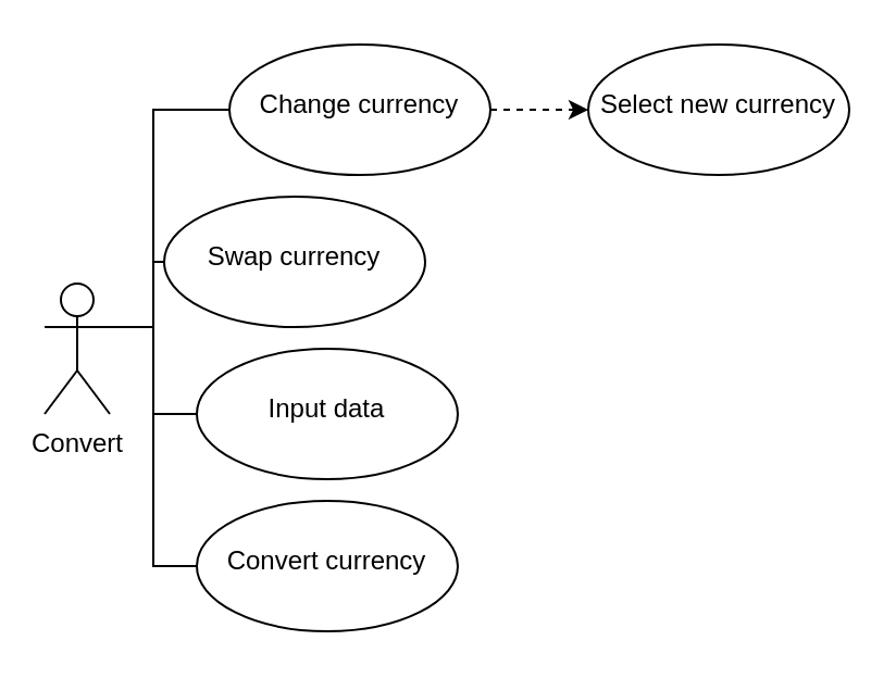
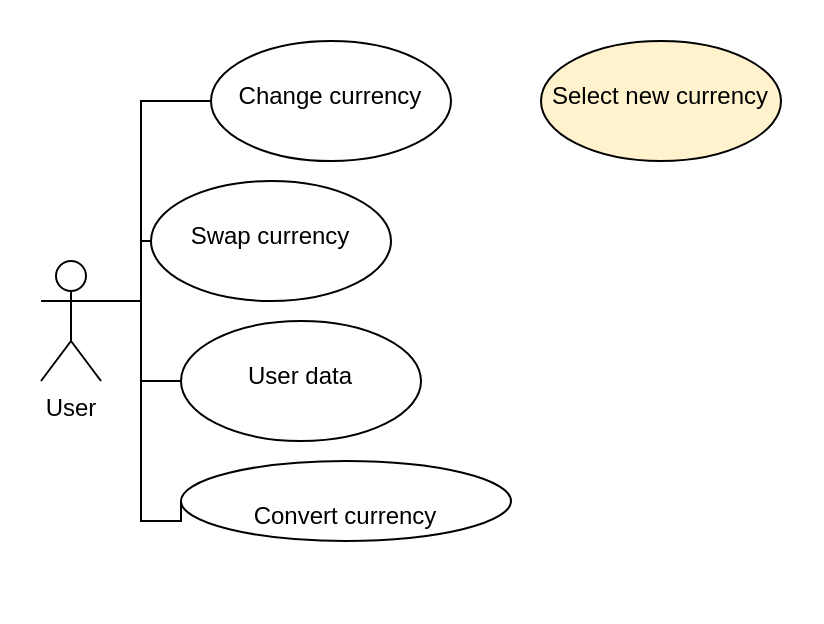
- <mxCell id="7" value="" style="edgeStyle=orthogonalEdgeStyle;rounded=0;orthogonalLoop=1;jettySize=auto;html=1;dashed=1;" edge="1" parent="1" source="8" target="9"><mxGeometry relative="1" as="geometry" /></mxCell>
- <mxCell id="9" value="&lt;br&gt;Select new currency" style="ellipse;whiteSpace=wrap;html=1;verticalAlign=top;" vertex="1" parent="1"><mxGeometry x="270" y="20" width="120" height="60" as="geometry" /></mxCell>
+ <mxCell id="9" value="&lt;br&gt;Select new currency" style="ellipse;whiteSpace=wrap;html=1;verticalAlign=top;fillColor=#fff2cc;" vertex="1" parent="1"><mxGeometry x="270" y="20" width="120" height="60" as="geometry" /></mxCell>
- <mxCell id="11" value="&lt;br&gt;Input data&lt;br&gt;" style="ellipse;whiteSpace=wrap;html=1;verticalAlign=top;" vertex="1" parent="1"><mxGeometry x="90" y="160" width="120" height="60" as="geometry" /></mxCell>
+ <mxCell id="11" value="&lt;br&gt;User data&lt;br&gt;" style="ellipse;whiteSpace=wrap;html=1;verticalAlign=top;" vertex="1" parent="1"><mxGeometry x="90" y="160" width="120" height="60" as="geometry" /></mxCell>
- <mxCell id="6" value="Convert&lt;br&gt;" style="shape=umlActor;verticalLabelPosition=bottom;verticalAlign=top;html=1;" vertex="1" parent="1"><mxGeometry x="20" y="130" width="30" height="60" as="geometry" /></mxCell>
+ <mxCell id="6" value="User&lt;br&gt;" style="shape=umlActor;verticalLabelPosition=bottom;verticalAlign=top;html=1;" vertex="1" parent="1"><mxGeometry x="20" y="130" width="30" height="60" as="geometry" /></mxCell>
- <mxCell id="12" value="&lt;br&gt;Convert currency&lt;br&gt;" style="ellipse;whiteSpace=wrap;html=1;verticalAlign=top;" vertex="1" parent="1"><mxGeometry x="90" y="230" width="120" height="60" as="geometry" /></mxCell>
+ <mxCell id="12" value="&lt;br&gt;Convert currency&lt;br&gt;" style="ellipse;whiteSpace=wrap;html=1;verticalAlign=top;" vertex="1" parent="1"><mxGeometry x="90" y="230" width="165" height="40" as="geometry" /></mxCell>
